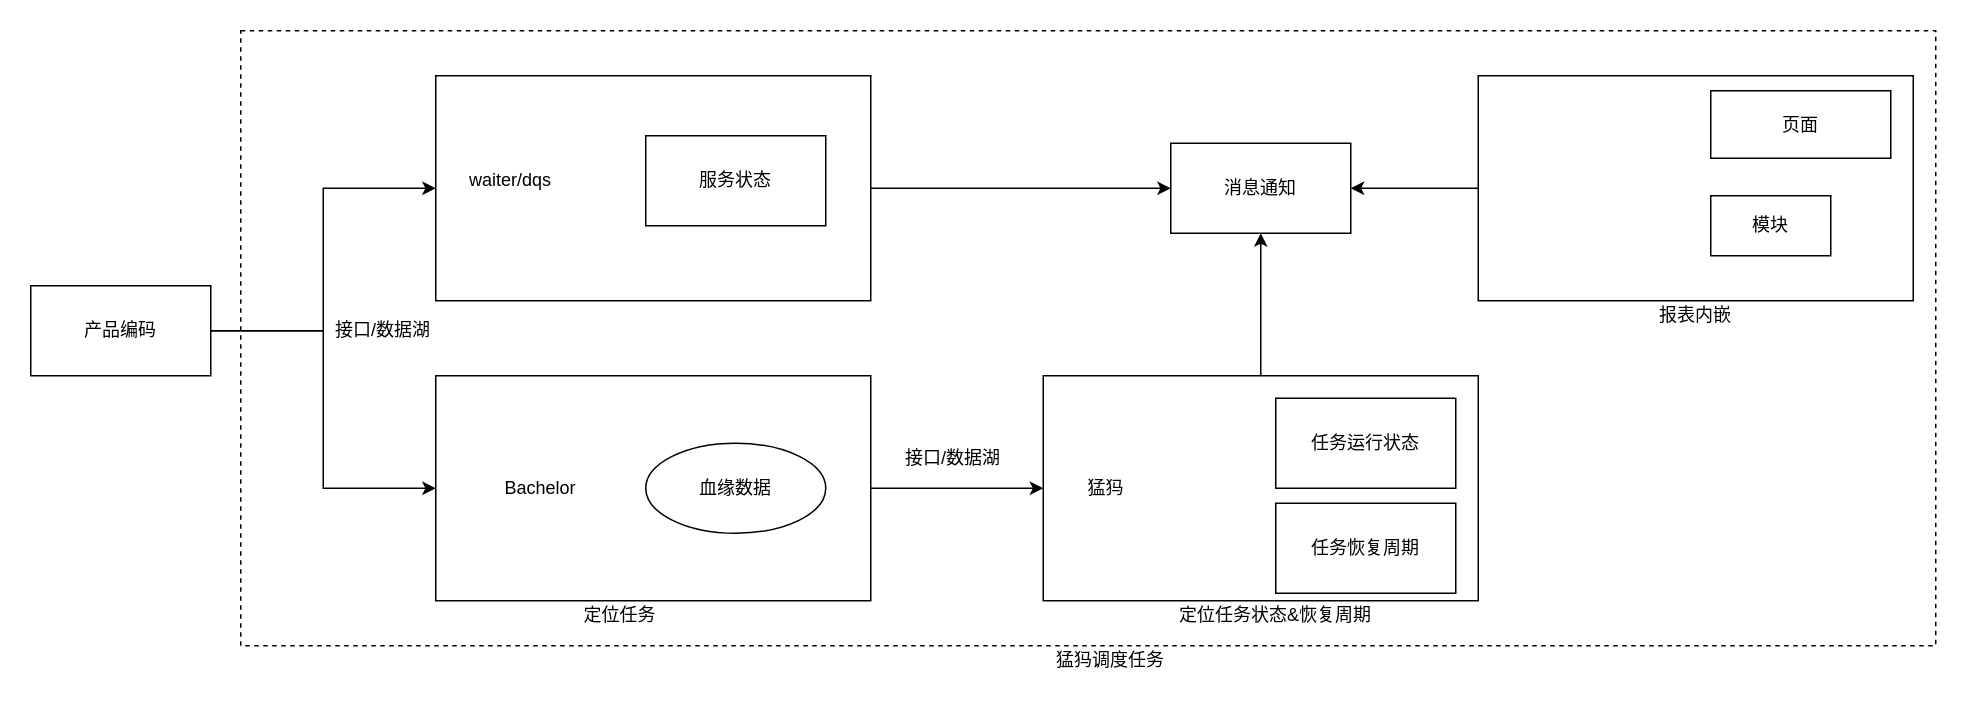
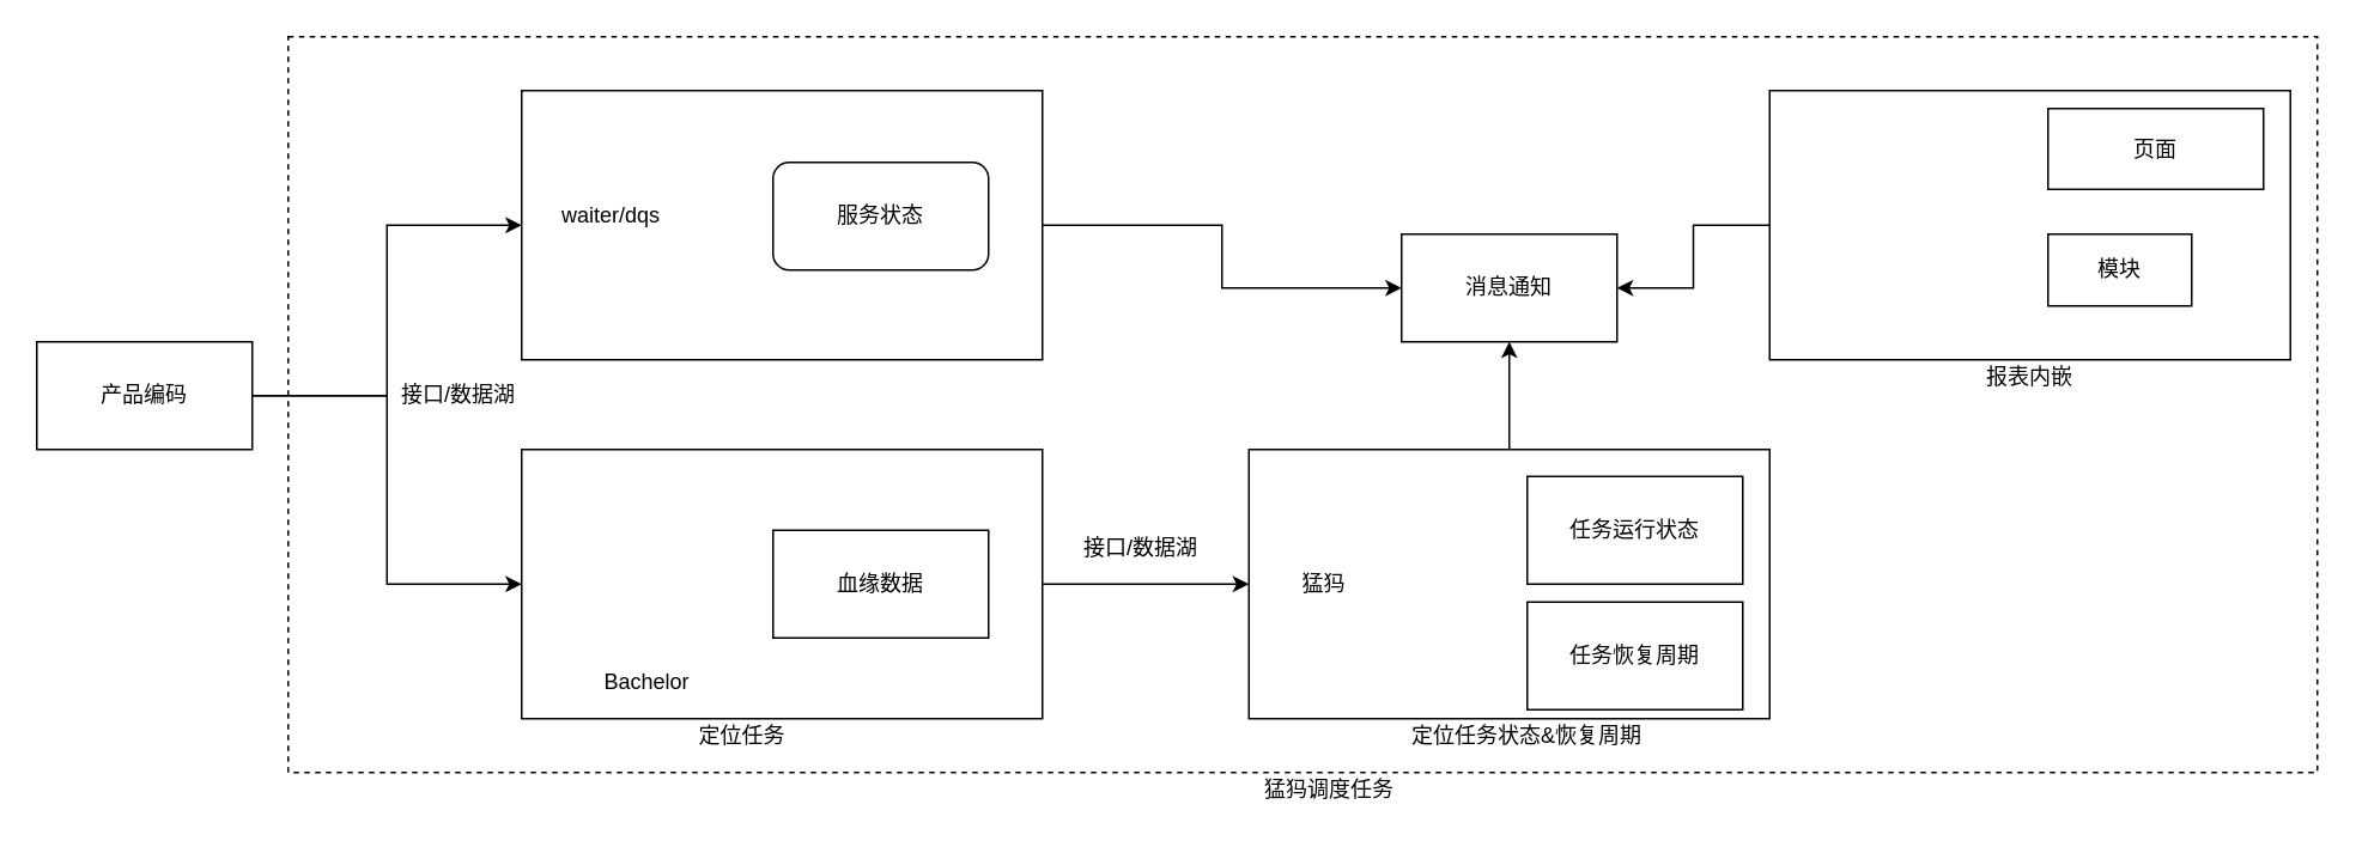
- <mxCell id="24" value="服务状态" style="rounded=0;whiteSpace=wrap;html=1;" diagramCategory="general" diagramName="RoundedRectangle" vertex="1" parent="1"><mxGeometry x="430" y="90" width="120" height="60" as="geometry" /></mxCell>
+ <mxCell id="24" value="服务状态" style="whiteSpace=wrap;html=1;rounded=1;" diagramCategory="general" diagramName="RoundedRectangle" vertex="1" parent="1"><mxGeometry x="430" y="90" width="120" height="60" as="geometry" /></mxCell>
- <mxCell id="19" value="消息通知" style="rounded=0;whiteSpace=wrap;html=1;" diagramCategory="general" diagramName="RoundedRectangle" vertex="1" parent="1"><mxGeometry x="780" y="95" width="120" height="60" as="geometry" /></mxCell>
+ <mxCell id="19" value="消息通知" style="rounded=0;whiteSpace=wrap;html=1;" diagramCategory="general" diagramName="RoundedRectangle" vertex="1" parent="1"><mxGeometry x="780" y="130" width="120" height="60" as="geometry" /></mxCell>
- <mxCell id="9" value="Bachelor" style="text;html=1;strokeColor=none;fillColor=none;align=center;verticalAlign=middle;whiteSpace=wrap;rounded=0;" diagramCategory="general" diagramName="text" vertex="1" parent="1"><mxGeometry x="340" y="315" width="40" height="20" as="geometry" /></mxCell>
+ <mxCell id="9" value="Bachelor" style="text;html=1;strokeColor=none;fillColor=none;align=center;verticalAlign=middle;whiteSpace=wrap;rounded=0;" diagramCategory="general" diagramName="text" vertex="1" parent="1"><mxGeometry x="340" y="370" width="40" height="20" as="geometry" /></mxCell>
- <mxCell id="7" value="血缘数据" style="ellipse;whiteSpace=wrap;html=1;" diagramCategory="general" diagramName="RoundedRectangle" vertex="1" parent="1"><mxGeometry x="430" y="295" width="120" height="60" as="geometry" /></mxCell>
+ <mxCell id="7" value="血缘数据" style="rounded=0;whiteSpace=wrap;html=1;" diagramCategory="general" diagramName="RoundedRectangle" vertex="1" parent="1"><mxGeometry x="430" y="295" width="120" height="60" as="geometry" /></mxCell>
